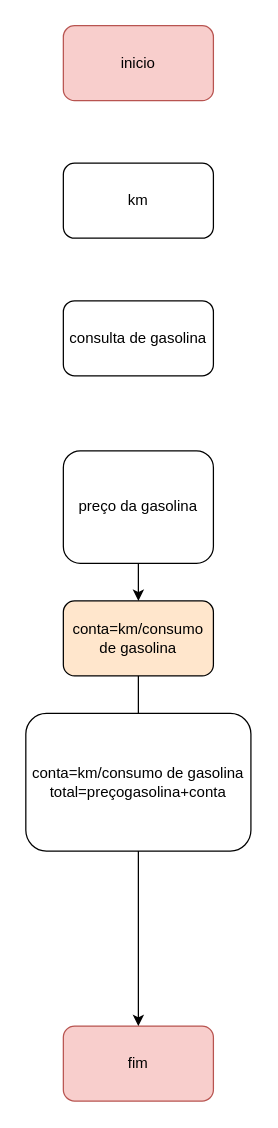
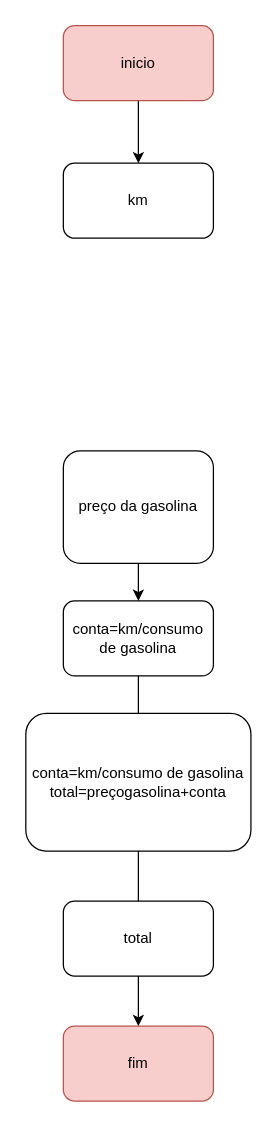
+ <mxCell id="2" value="" style="edgeStyle=orthogonalEdgeStyle;rounded=0;orthogonalLoop=1;jettySize=auto;html=1;" edge="1" parent="1" source="3" target="4"><mxGeometry relative="1" as="geometry" /></mxCell>
- <mxCell id="5" value="consulta de gasolina&lt;br&gt;" style="rounded=1;whiteSpace=wrap;html=1;" parent="1" vertex="1"><mxGeometry x="50" y="240" width="120" height="60" as="geometry" /></mxCell>
- <mxCell id="10" value="conta=km/consumo de gasolina" style="rounded=1;whiteSpace=wrap;html=1;fillColor=#ffe6cc;" vertex="1" parent="1"><mxGeometry x="50" y="480" width="120" height="60" as="geometry" /></mxCell>
+ <mxCell id="10" value="conta=km/consumo de gasolina" style="rounded=1;whiteSpace=wrap;html=1;" vertex="1" parent="1"><mxGeometry x="50" y="480" width="120" height="60" as="geometry" /></mxCell>
+ <mxCell id="12" value="total" style="rounded=1;whiteSpace=wrap;html=1;" vertex="1" parent="1"><mxGeometry x="50" y="720" width="120" height="60" as="geometry" /></mxCell>
